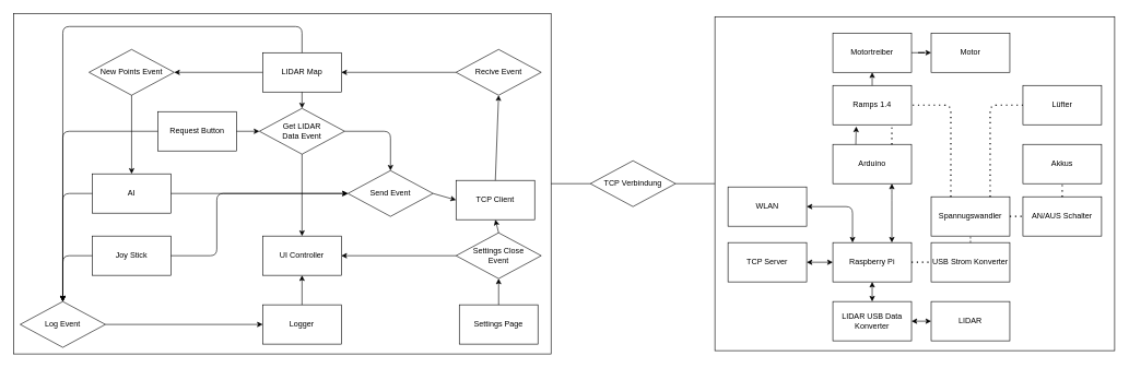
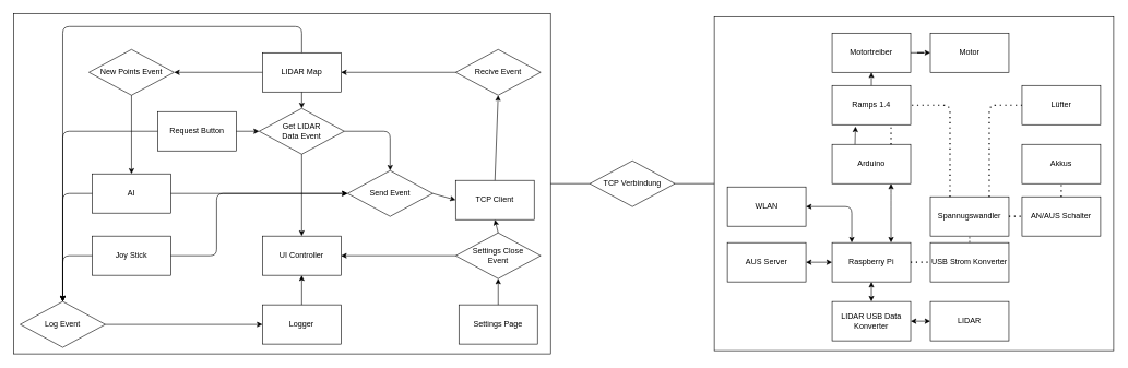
- <mxCell id="29" value="TCP Server" style="rounded=0;whiteSpace=wrap;html=1;" vertex="1" parent="1"><mxGeometry x="1110" y="370" width="120" height="60" as="geometry" /></mxCell>
+ <mxCell id="29" value="AUS Server" style="rounded=0;whiteSpace=wrap;html=1;" vertex="1" parent="1"><mxGeometry x="1110" y="370" width="120" height="60" as="geometry" /></mxCell>
